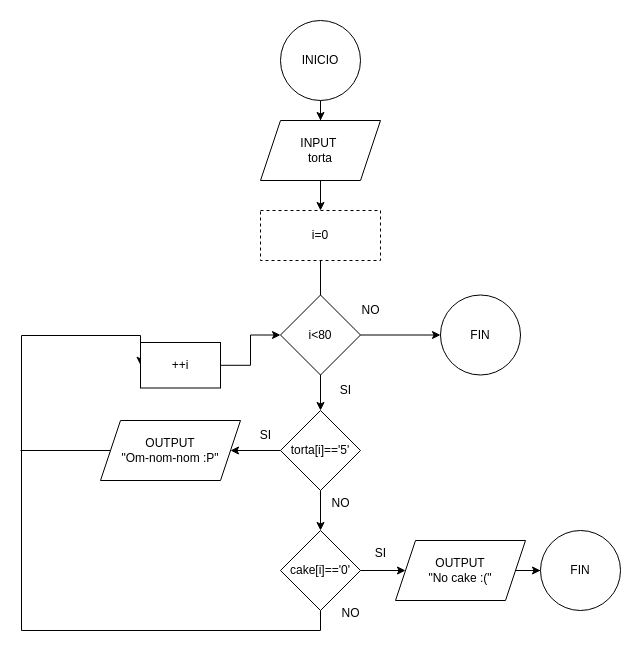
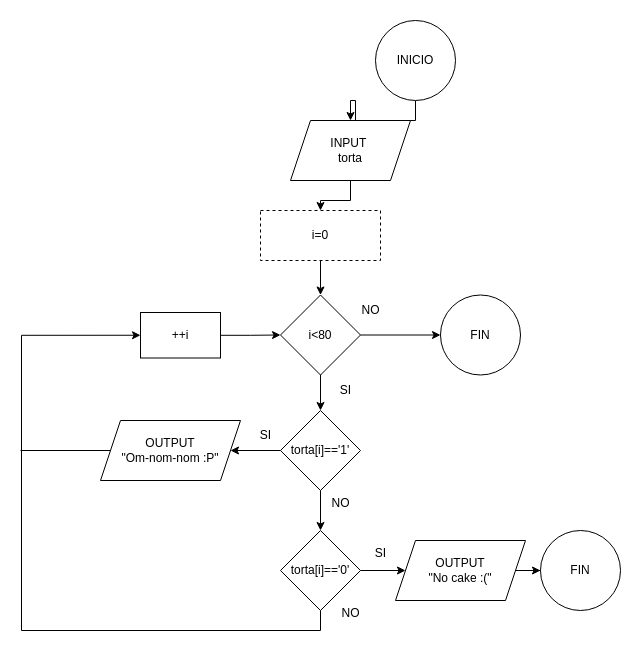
- <mxCell id="3" value="INICIO" style="ellipse;whiteSpace=wrap;html=1;" vertex="1" parent="1"><mxGeometry x="280" y="20" width="80" height="80" as="geometry" /></mxCell>
+ <mxCell id="3" value="INICIO" style="ellipse;whiteSpace=wrap;html=1;" vertex="1" parent="1"><mxGeometry x="375" y="20" width="80" height="80" as="geometry" /></mxCell>
- <mxCell id="5" value="INPUT&amp;nbsp;&lt;div&gt;torta&lt;/div&gt;" style="shape=parallelogram;perimeter=parallelogramPerimeter;whiteSpace=wrap;html=1;fixedSize=1;" vertex="1" parent="1"><mxGeometry x="260" y="120" width="120" height="60" as="geometry" /></mxCell>
+ <mxCell id="5" value="INPUT&amp;nbsp;&lt;div&gt;torta&lt;/div&gt;" style="shape=parallelogram;perimeter=parallelogramPerimeter;whiteSpace=wrap;html=1;fixedSize=1;" vertex="1" parent="1"><mxGeometry x="290" y="120" width="120" height="60" as="geometry" /></mxCell>
- <mxCell id="6" value="" style="edgeStyle=orthogonalEdgeStyle;rounded=0;orthogonalLoop=1;jettySize=auto;html=1;endArrow=none;" edge="1" parent="1" source="7" target="10"><mxGeometry relative="1" as="geometry" /></mxCell>
+ <mxCell id="6" value="" style="edgeStyle=orthogonalEdgeStyle;rounded=0;orthogonalLoop=1;jettySize=auto;html=1;" edge="1" parent="1" source="7" target="10"><mxGeometry relative="1" as="geometry" /></mxCell>
- <mxCell id="29" value="++i" style="whiteSpace=wrap;html=1;" vertex="1" parent="1"><mxGeometry x="140" y="342" width="80" height="45.5" as="geometry" /></mxCell>
+ <mxCell id="29" value="++i" style="whiteSpace=wrap;html=1;" vertex="1" parent="1"><mxGeometry x="140" y="312" width="80" height="45.5" as="geometry" /></mxCell>
- <mxCell id="16" value="torta[i]=='5'" style="rhombus;whiteSpace=wrap;html=1;" vertex="1" parent="1"><mxGeometry x="280" y="410" width="80" height="80" as="geometry" /></mxCell>
+ <mxCell id="16" value="torta[i]=='1'" style="rhombus;whiteSpace=wrap;html=1;" vertex="1" parent="1"><mxGeometry x="280" y="410" width="80" height="80" as="geometry" /></mxCell>
- <mxCell id="21" value="cake[i]=='0'" style="rhombus;whiteSpace=wrap;html=1;" vertex="1" parent="1"><mxGeometry x="280" y="530" width="80" height="80" as="geometry" /></mxCell>
+ <mxCell id="21" value="torta[i]=='0'" style="rhombus;whiteSpace=wrap;html=1;" vertex="1" parent="1"><mxGeometry x="280" y="530" width="80" height="80" as="geometry" /></mxCell>
